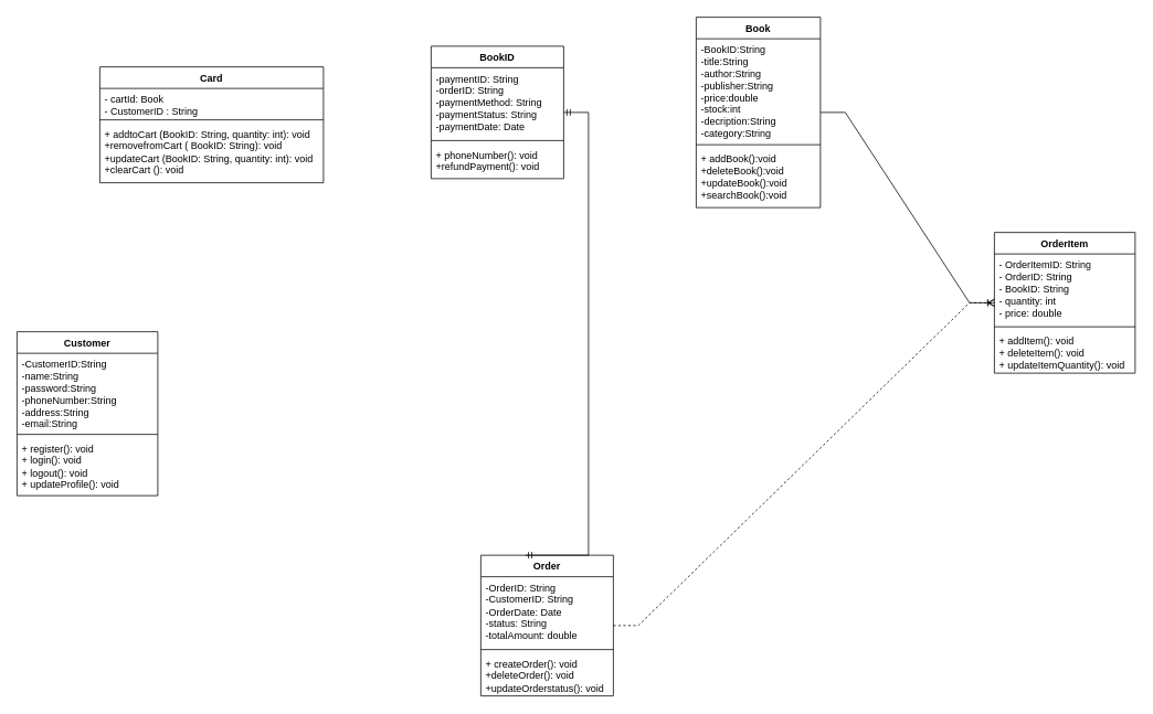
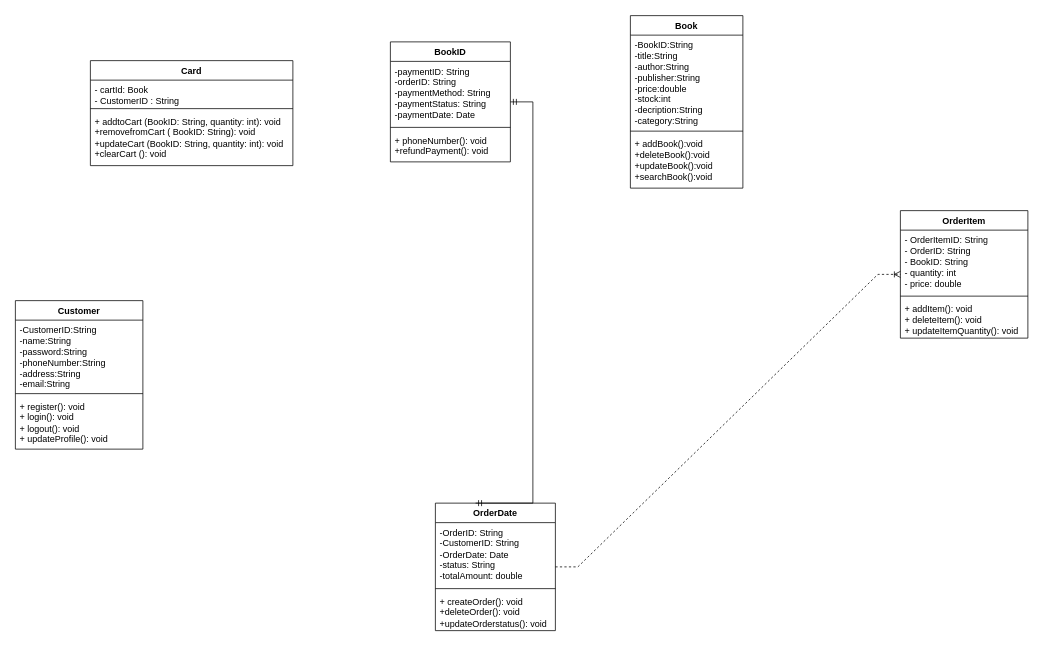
- <mxCell id="28" value="" style="edgeStyle=entityRelationEdgeStyle;fontSize=12;html=1;endArrow=ERoneToMany;rounded=0;" edge="1" parent="1" source="6" target="14"><mxGeometry width="100" height="100" relative="1" as="geometry"><mxPoint x="420" y="510" as="sourcePoint" /><mxPoint x="520" y="430" as="targetPoint" /><Array as="points"><mxPoint x="420" y="490" /><mxPoint x="440" y="480" /></Array></mxGeometry></mxCell>
- <mxCell id="10" value="Order" style="swimlane;fontStyle=1;align=center;verticalAlign=top;childLayout=stackLayout;horizontal=1;startSize=26;horizontalStack=0;resizeParent=1;resizeParentMax=0;resizeLast=0;collapsible=1;marginBottom=0;whiteSpace=wrap;html=1;" vertex="1" parent="1"><mxGeometry x="580" y="670" width="160" height="170" as="geometry" /></mxCell>
+ <mxCell id="10" value="OrderDate" style="swimlane;fontStyle=1;align=center;verticalAlign=top;childLayout=stackLayout;horizontal=1;startSize=26;horizontalStack=0;resizeParent=1;resizeParentMax=0;resizeLast=0;collapsible=1;marginBottom=0;whiteSpace=wrap;html=1;" vertex="1" parent="1"><mxGeometry x="580" y="670" width="160" height="170" as="geometry" /></mxCell>
